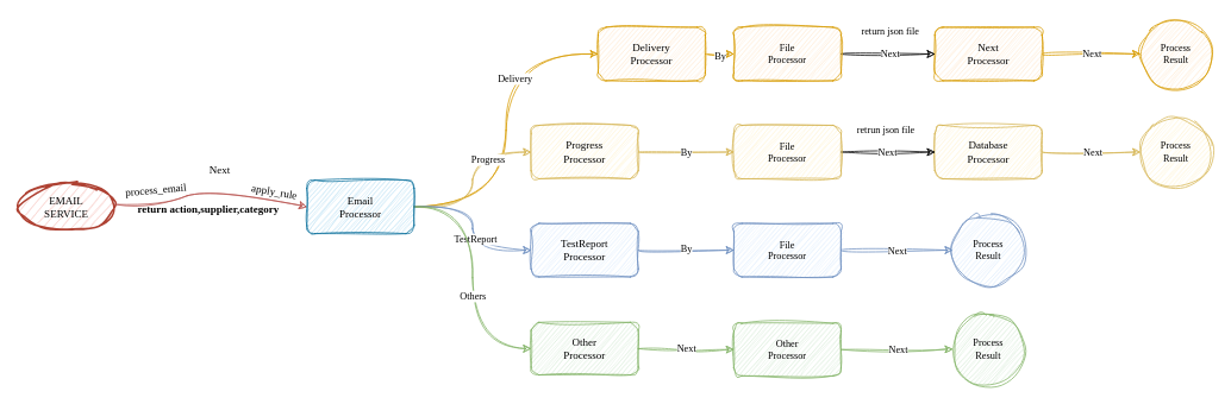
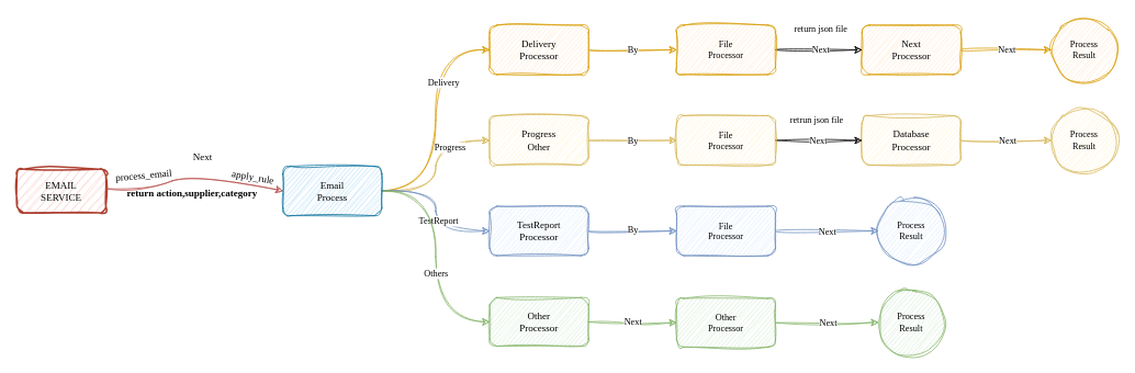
- <mxCell id="20" value="&lt;font face=&quot;Comic Sans MS&quot;&gt;Delivery&lt;/font&gt;&lt;br&gt;&lt;div&gt;&lt;font face=&quot;Comic Sans MS&quot;&gt;Processor&lt;/font&gt;&lt;/div&gt;" style="rounded=1;whiteSpace=wrap;html=1;glass=0;sketch=1;curveFitting=1;jiggle=2;shadow=0;fillColor=#ffe6cc;strokeColor=#d79b00;" vertex="1" parent="1"><mxGeometry x="669" y="30" width="120" height="60" as="geometry" /></mxCell>
+ <mxCell id="20" value="&lt;font face=&quot;Comic Sans MS&quot;&gt;Delivery&lt;/font&gt;&lt;br&gt;&lt;div&gt;&lt;font face=&quot;Comic Sans MS&quot;&gt;Processor&lt;/font&gt;&lt;/div&gt;" style="rounded=1;whiteSpace=wrap;html=1;glass=0;sketch=1;curveFitting=1;jiggle=2;shadow=0;fillColor=#ffe6cc;strokeColor=#d79b00;" vertex="1" parent="1"><mxGeometry x="594" y="30" width="120" height="60" as="geometry" /></mxCell>
- <mxCell id="23" value="&lt;font face=&quot;Comic Sans MS&quot;&gt;Progress&lt;/font&gt;&lt;br&gt;&lt;div&gt;&lt;font face=&quot;Comic Sans MS&quot;&gt;Processor&lt;/font&gt;&lt;/div&gt;" style="rounded=1;whiteSpace=wrap;html=1;glass=0;sketch=1;curveFitting=1;jiggle=2;shadow=0;fillColor=#fff2cc;strokeColor=#d6b656;" vertex="1" parent="1"><mxGeometry x="594" y="140" width="120" height="60" as="geometry" /></mxCell>
+ <mxCell id="23" value="&lt;font face=&quot;Comic Sans MS&quot;&gt;Progress&lt;/font&gt;&lt;br&gt;&lt;div&gt;&lt;font face=&quot;Comic Sans MS&quot;&gt;Other&lt;/font&gt;&lt;/div&gt;" style="rounded=1;whiteSpace=wrap;html=1;glass=0;sketch=1;curveFitting=1;jiggle=2;shadow=0;fillColor=#fff2cc;strokeColor=#d6b656;" vertex="1" parent="1"><mxGeometry x="594" y="140" width="120" height="60" as="geometry" /></mxCell>
- <mxCell id="2" value="&lt;font face=&quot;Comic Sans MS&quot;&gt;EMAIL&lt;/font&gt;&lt;div&gt;&lt;font face=&quot;Comic Sans MS&quot;&gt;SERVICE&lt;/font&gt;&lt;/div&gt;" style="ellipse;whiteSpace=wrap;html=1;align=center;container=1;recursiveResize=0;treeFolding=1;strokeWidth=2;sketch=1;curveFitting=1;jiggle=2;fillColor=#fad9d5;strokeColor=#ae4132;" vertex="1" parent="1"><mxGeometry x="20" y="205" width="108" height="53" as="geometry" /></mxCell>
+ <mxCell id="2" value="&lt;font face=&quot;Comic Sans MS&quot;&gt;EMAIL&lt;/font&gt;&lt;div&gt;&lt;font face=&quot;Comic Sans MS&quot;&gt;SERVICE&lt;/font&gt;&lt;/div&gt;" style="whiteSpace=wrap;html=1;align=center;container=1;recursiveResize=0;treeFolding=1;strokeWidth=2;sketch=1;curveFitting=1;jiggle=2;fillColor=#fad9d5;strokeColor=#ae4132;rounded=1;" vertex="1" parent="1"><mxGeometry x="20" y="205" width="108" height="53" as="geometry" /></mxCell>
- <mxCell id="15" value="&lt;font face=&quot;Comic Sans MS&quot;&gt;Email&lt;/font&gt;&lt;div&gt;&lt;font face=&quot;Comic Sans MS&quot;&gt;Processor&lt;/font&gt;&lt;/div&gt;" style="rounded=1;whiteSpace=wrap;html=1;glass=0;sketch=1;curveFitting=1;jiggle=2;shadow=0;fillColor=#b1ddf0;strokeColor=#10739e;" vertex="1" parent="1"><mxGeometry x="343" y="201.5" width="120" height="60" as="geometry" /></mxCell>
+ <mxCell id="15" value="&lt;font face=&quot;Comic Sans MS&quot;&gt;Email&lt;/font&gt;&lt;div&gt;&lt;font face=&quot;Comic Sans MS&quot;&gt;Process&lt;/font&gt;&lt;/div&gt;" style="rounded=1;whiteSpace=wrap;html=1;glass=0;sketch=1;curveFitting=1;jiggle=2;shadow=0;fillColor=#b1ddf0;strokeColor=#10739e;" vertex="1" parent="1"><mxGeometry x="343" y="201.5" width="120" height="60" as="geometry" /></mxCell>
